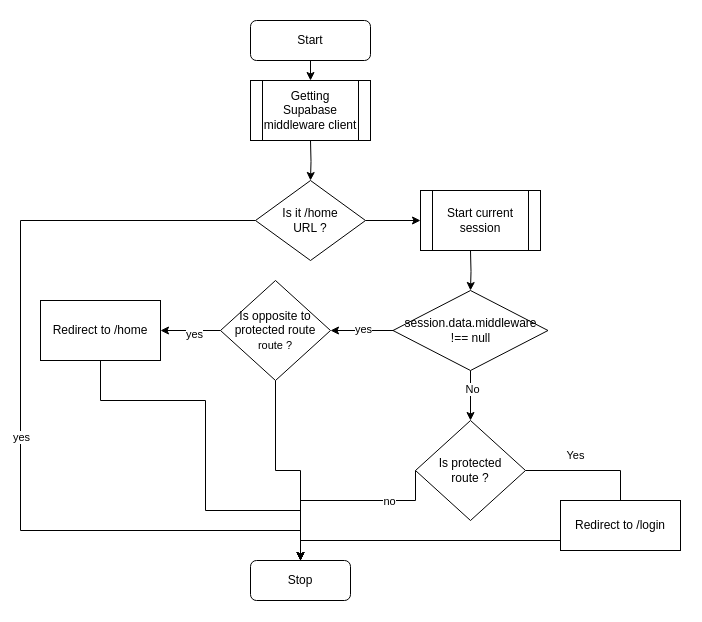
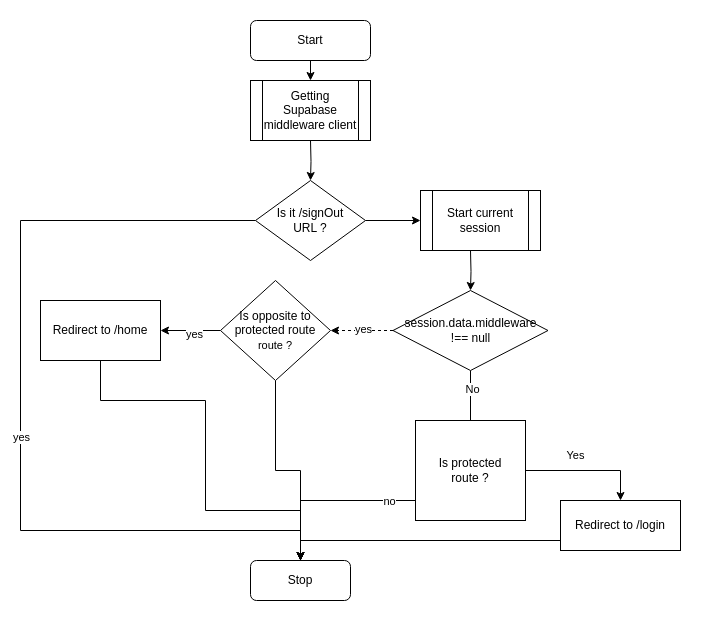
- <mxCell id="8" value="Is it /home &lt;br&gt;URL ?" style="rhombus;whiteSpace=wrap;html=1;" parent="1" vertex="1"><mxGeometry x="255" y="180" width="110" height="80" as="geometry" /></mxCell>
+ <mxCell id="8" value="Is it /signOut &lt;br&gt;URL ?" style="rhombus;whiteSpace=wrap;html=1;" parent="1" vertex="1"><mxGeometry x="255" y="180" width="110" height="80" as="geometry" /></mxCell>
- <mxCell id="10" style="edgeStyle=orthogonalEdgeStyle;rounded=0;orthogonalLoop=1;jettySize=auto;html=1;entryX=1;entryY=0.5;entryDx=0;entryDy=0;" parent="1" source="14" target="18" edge="1"><mxGeometry relative="1" as="geometry"><mxPoint x="350" y="330" as="targetPoint" /></mxGeometry></mxCell>
+ <mxCell id="10" style="edgeStyle=orthogonalEdgeStyle;rounded=0;orthogonalLoop=1;jettySize=auto;html=1;entryX=1;entryY=0.5;entryDx=0;entryDy=0;dashed=1;" parent="1" source="14" target="18" edge="1"><mxGeometry relative="1" as="geometry"><mxPoint x="350" y="330" as="targetPoint" /></mxGeometry></mxCell>
- <mxCell id="12" style="edgeStyle=orthogonalEdgeStyle;rounded=0;orthogonalLoop=1;jettySize=auto;html=1;entryX=0.5;entryY=0;entryDx=0;entryDy=0;" parent="1" source="14" target="24" edge="1"><mxGeometry relative="1" as="geometry" /></mxCell>
+ <mxCell id="12" style="edgeStyle=orthogonalEdgeStyle;rounded=0;orthogonalLoop=1;jettySize=auto;html=1;entryX=0.5;entryY=0;entryDx=0;entryDy=0;endArrow=none;" parent="1" source="14" target="24" edge="1"><mxGeometry relative="1" as="geometry" /></mxCell>
- <mxCell id="24" value="Is protected &lt;br&gt;route ?" style="rhombus;whiteSpace=wrap;html=1;" parent="1" vertex="1"><mxGeometry x="415" y="420" width="110" height="100" as="geometry" /></mxCell>
+ <mxCell id="24" value="Is protected &lt;br&gt;route ?" style="whiteSpace=wrap;html=1;rounded=0;" parent="1" vertex="1"><mxGeometry x="415" y="420" width="110" height="100" as="geometry" /></mxCell>
- <mxCell id="20" style="edgeStyle=orthogonalEdgeStyle;rounded=0;orthogonalLoop=1;jettySize=auto;html=1;entryX=0.5;entryY=0;entryDx=0;entryDy=0;endArrow=none;" parent="1" source="24" target="29" edge="1"><mxGeometry relative="1" as="geometry"><mxPoint x="560" y="380" as="targetPoint" /></mxGeometry></mxCell>
+ <mxCell id="20" style="edgeStyle=orthogonalEdgeStyle;rounded=0;orthogonalLoop=1;jettySize=auto;html=1;entryX=0.5;entryY=0;entryDx=0;entryDy=0;" parent="1" source="24" target="29" edge="1"><mxGeometry relative="1" as="geometry"><mxPoint x="560" y="380" as="targetPoint" /></mxGeometry></mxCell>
